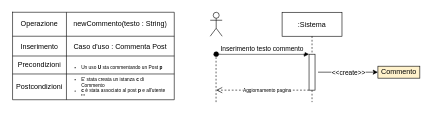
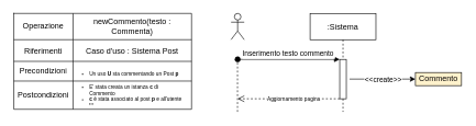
- <mxCell id="15" value="newCommento(testo : String)" style="shape=partialRectangle;html=1;whiteSpace=wrap;connectable=0;strokeColor=inherit;overflow=hidden;fillColor=none;top=0;left=0;bottom=0;right=0;pointerEvents=1;" vertex="1" parent="13"><mxGeometry x="90" width="180" height="40" as="geometry"><mxRectangle width="180" height="40" as="alternateBounds" /></mxGeometry></mxCell>
+ <mxCell id="15" value="newCommento(testo : Commenta)" style="shape=partialRectangle;html=1;whiteSpace=wrap;connectable=0;strokeColor=inherit;overflow=hidden;fillColor=none;top=0;left=0;bottom=0;right=0;pointerEvents=1;" vertex="1" parent="13"><mxGeometry x="90" width="180" height="40" as="geometry"><mxRectangle width="180" height="40" as="alternateBounds" /></mxGeometry></mxCell>
- <mxCell id="17" value="Inserimento" style="shape=partialRectangle;html=1;whiteSpace=wrap;connectable=0;strokeColor=inherit;overflow=hidden;fillColor=none;top=0;left=0;bottom=0;right=0;pointerEvents=1;" vertex="1" parent="16"><mxGeometry width="90" height="33" as="geometry"><mxRectangle width="90" height="33" as="alternateBounds" /></mxGeometry></mxCell>
+ <mxCell id="17" value="Riferimenti" style="shape=partialRectangle;html=1;whiteSpace=wrap;connectable=0;strokeColor=inherit;overflow=hidden;fillColor=none;top=0;left=0;bottom=0;right=0;pointerEvents=1;" vertex="1" parent="16"><mxGeometry width="90" height="33" as="geometry"><mxRectangle width="90" height="33" as="alternateBounds" /></mxGeometry></mxCell>
- <mxCell id="18" value="Caso d'uso : Commenta Post" style="shape=partialRectangle;html=1;whiteSpace=wrap;connectable=0;strokeColor=inherit;overflow=hidden;fillColor=none;top=0;left=0;bottom=0;right=0;pointerEvents=1;" vertex="1" parent="16"><mxGeometry x="90" width="180" height="33" as="geometry"><mxRectangle width="180" height="33" as="alternateBounds" /></mxGeometry></mxCell>
+ <mxCell id="18" value="Caso d'uso : Sistema Post" style="shape=partialRectangle;html=1;whiteSpace=wrap;connectable=0;strokeColor=inherit;overflow=hidden;fillColor=none;top=0;left=0;bottom=0;right=0;pointerEvents=1;" vertex="1" parent="16"><mxGeometry x="90" width="180" height="33" as="geometry"><mxRectangle width="180" height="33" as="alternateBounds" /></mxGeometry></mxCell>
